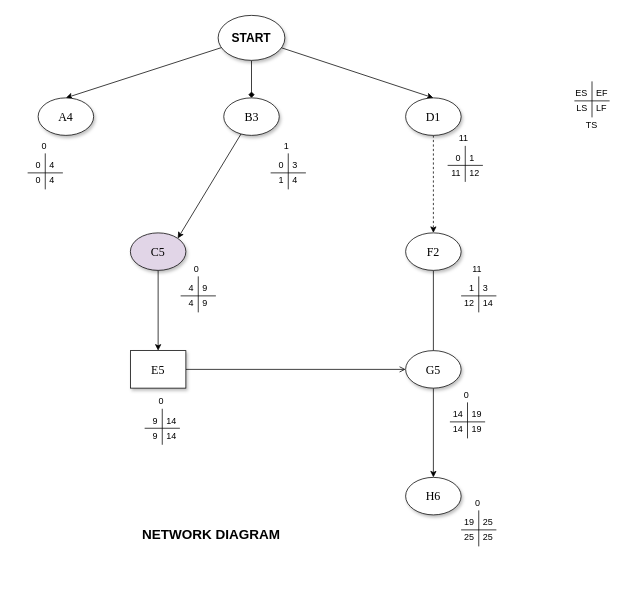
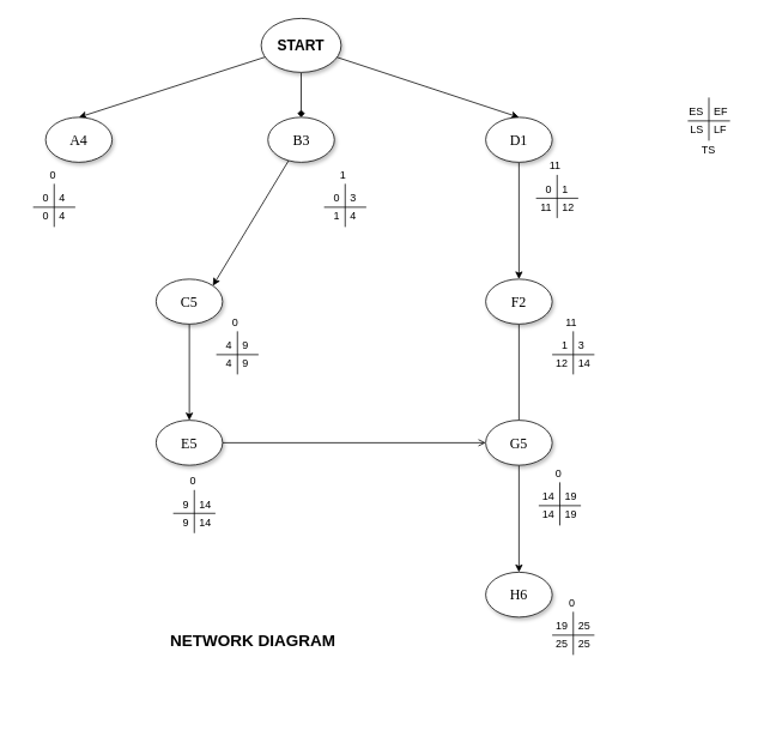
- <mxCell id="8" value="" style="rounded=0;orthogonalLoop=1;jettySize=auto;html=1;dashed=1;" parent="1" source="9" target="11" edge="1"><mxGeometry relative="1" as="geometry" /></mxCell>
+ <mxCell id="8" value="" style="rounded=0;orthogonalLoop=1;jettySize=auto;html=1;" parent="1" source="9" target="11" edge="1"><mxGeometry relative="1" as="geometry" /></mxCell>
- <mxCell id="13" value="&lt;span&gt;&lt;font style=&quot;font-size: 16px&quot;&gt;C5&lt;/font&gt;&lt;/span&gt;" style="ellipse;whiteSpace=wrap;html=1;rounded=0;shadow=1;comic=0;labelBackgroundColor=none;strokeColor=#000000;strokeWidth=1;fillColor=#e1d5e7;fontFamily=Verdana;fontSize=12;fontColor=#000000;align=center;" parent="1" vertex="1"><mxGeometry x="173" y="310" width="74" height="50" as="geometry" /></mxCell>
+ <mxCell id="13" value="&lt;span&gt;&lt;font style=&quot;font-size: 16px&quot;&gt;C5&lt;/font&gt;&lt;/span&gt;" style="ellipse;whiteSpace=wrap;html=1;rounded=0;shadow=1;comic=0;labelBackgroundColor=none;strokeColor=#000000;strokeWidth=1;fillColor=#FFFFFF;fontFamily=Verdana;fontSize=12;fontColor=#000000;align=center;" parent="1" vertex="1"><mxGeometry x="173" y="310" width="74" height="50" as="geometry" /></mxCell>
- <mxCell id="15" value="&lt;font style=&quot;font-size: 16px&quot;&gt;E5&lt;/font&gt;" style="whiteSpace=wrap;html=1;shadow=1;comic=0;labelBackgroundColor=none;strokeColor=#000000;strokeWidth=1;fillColor=#FFFFFF;fontFamily=Verdana;fontSize=12;fontColor=#000000;align=center;rounded=0;" parent="1" vertex="1"><mxGeometry x="173" y="467" width="74" height="50" as="geometry" /></mxCell>
+ <mxCell id="15" value="&lt;font style=&quot;font-size: 16px&quot;&gt;E5&lt;/font&gt;" style="ellipse;whiteSpace=wrap;html=1;rounded=0;shadow=1;comic=0;labelBackgroundColor=none;strokeColor=#000000;strokeWidth=1;fillColor=#FFFFFF;fontFamily=Verdana;fontSize=12;fontColor=#000000;align=center;" parent="1" vertex="1"><mxGeometry x="173" y="467" width="74" height="50" as="geometry" /></mxCell>
